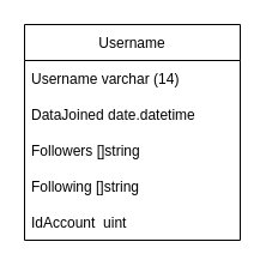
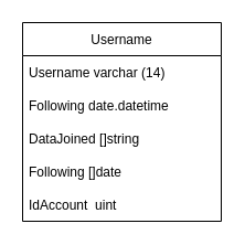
- <mxCell id="4" value="DataJoined date.datetime" style="text;strokeColor=none;fillColor=none;align=left;verticalAlign=middle;spacingLeft=4;spacingRight=4;overflow=hidden;points=[[0,0.5],[1,0.5]];portConstraint=eastwest;rotatable=0;" vertex="1" parent="2"><mxGeometry y="60" width="180" height="30" as="geometry" /></mxCell>
+ <mxCell id="4" value="Following date.datetime" style="text;strokeColor=none;fillColor=none;align=left;verticalAlign=middle;spacingLeft=4;spacingRight=4;overflow=hidden;points=[[0,0.5],[1,0.5]];portConstraint=eastwest;rotatable=0;" vertex="1" parent="2"><mxGeometry y="60" width="180" height="30" as="geometry" /></mxCell>
- <mxCell id="5" value="Followers []string" style="text;strokeColor=none;fillColor=none;align=left;verticalAlign=middle;spacingLeft=4;spacingRight=4;overflow=hidden;points=[[0,0.5],[1,0.5]];portConstraint=eastwest;rotatable=0;" vertex="1" parent="2"><mxGeometry y="90" width="180" height="30" as="geometry" /></mxCell>
+ <mxCell id="5" value="DataJoined []string" style="text;strokeColor=none;fillColor=none;align=left;verticalAlign=middle;spacingLeft=4;spacingRight=4;overflow=hidden;points=[[0,0.5],[1,0.5]];portConstraint=eastwest;rotatable=0;" vertex="1" parent="2"><mxGeometry y="90" width="180" height="30" as="geometry" /></mxCell>
- <mxCell id="6" value="Following []string" style="text;strokeColor=none;fillColor=none;align=left;verticalAlign=middle;spacingLeft=4;spacingRight=4;overflow=hidden;points=[[0,0.5],[1,0.5]];portConstraint=eastwest;rotatable=0;" vertex="1" parent="2"><mxGeometry y="120" width="180" height="30" as="geometry" /></mxCell>
+ <mxCell id="6" value="Following []date" style="text;strokeColor=none;fillColor=none;align=left;verticalAlign=middle;spacingLeft=4;spacingRight=4;overflow=hidden;points=[[0,0.5],[1,0.5]];portConstraint=eastwest;rotatable=0;" vertex="1" parent="2"><mxGeometry y="120" width="180" height="30" as="geometry" /></mxCell>
